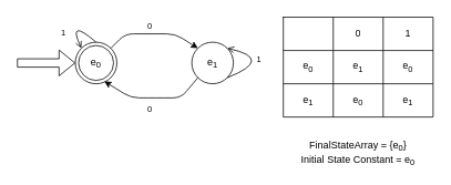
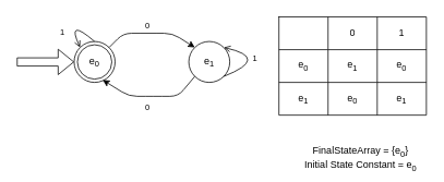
- <mxCell id="26" value="FinalStateArray = {e&lt;sub&gt;0&lt;/sub&gt;}&lt;div&gt;Initial State Constant = e&lt;sub&gt;0&lt;/sub&gt;&lt;/div&gt;" style="text;html=1;align=center;verticalAlign=top;whiteSpace=wrap;rounded=0;" vertex="1" parent="1"><mxGeometry x="353" y="160" width="154" height="40" as="geometry" /></mxCell>
+ <mxCell id="26" value="FinalStateArray = {e&lt;sub&gt;0&lt;/sub&gt;}&lt;div&gt;Initial State Constant = e&lt;sub&gt;0&lt;/sub&gt;&lt;/div&gt;" style="text;html=1;align=center;verticalAlign=top;whiteSpace=wrap;rounded=0;" vertex="1" parent="1"><mxGeometry x="363" y="170" width="154" height="40" as="geometry" /></mxCell>
